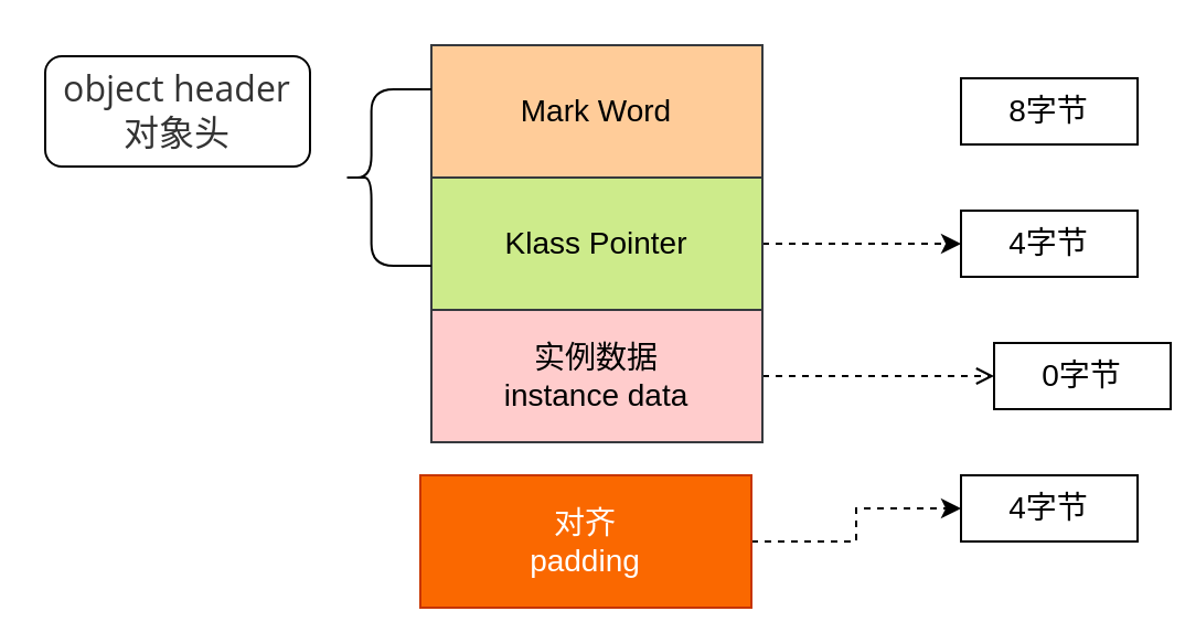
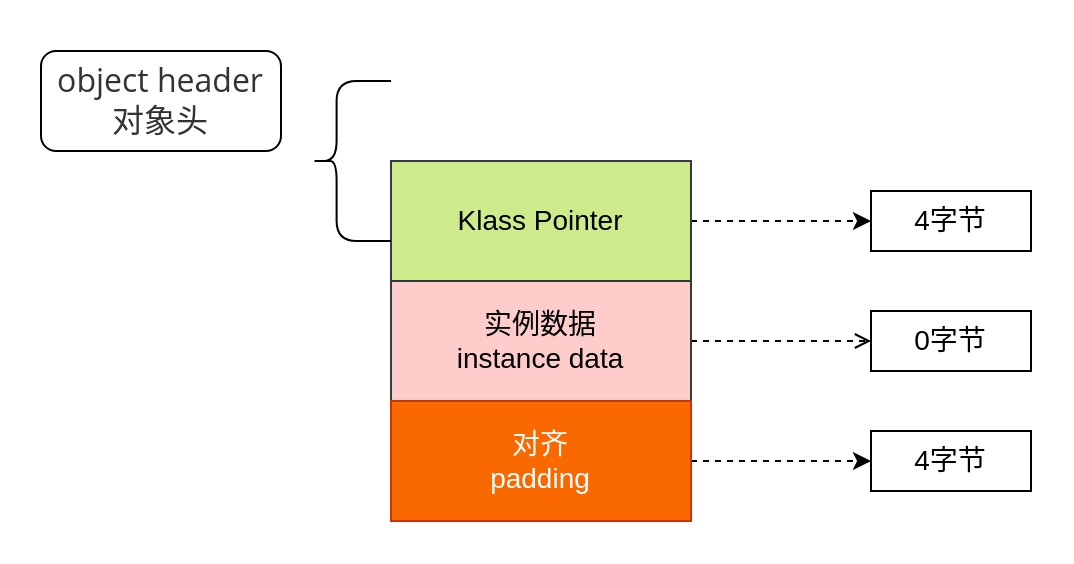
- <mxCell id="2" value="Mark Word" style="rounded=0;whiteSpace=wrap;html=1;fontSize=14;fillColor=#ffcc99;strokeColor=#36393d;" parent="1" vertex="1"><mxGeometry x="195" y="20" width="150" height="60" as="geometry" /></mxCell>
- <mxCell id="9" value="8字节" style="rounded=0;whiteSpace=wrap;html=1;fillColor=none;comic=0;fontSize=14;" parent="1" vertex="1"><mxGeometry x="435" y="35" width="80" height="30" as="geometry" /></mxCell>
- <mxCell id="11" value="0字节" style="rounded=0;whiteSpace=wrap;html=1;fillColor=none;comic=0;fontSize=14;" parent="1" vertex="1"><mxGeometry x="450" y="155" width="80" height="30" as="geometry" /></mxCell>
+ <mxCell id="11" value="0字节" style="rounded=0;whiteSpace=wrap;html=1;fillColor=none;comic=0;fontSize=14;" parent="1" vertex="1"><mxGeometry x="435" y="155" width="80" height="30" as="geometry" /></mxCell>
- <mxCell id="8" value="对齐&lt;br style=&quot;font-size: 14px&quot;&gt;padding" style="rounded=0;whiteSpace=wrap;html=1;fontSize=14;fillColor=#fa6800;strokeColor=#C73500;fontColor=#ffffff;" parent="1" vertex="1"><mxGeometry x="190" y="215" width="150" height="60" as="geometry" /></mxCell>
+ <mxCell id="8" value="对齐&lt;br style=&quot;font-size: 14px&quot;&gt;padding" style="rounded=0;whiteSpace=wrap;html=1;fontSize=14;fillColor=#fa6800;strokeColor=#C73500;fontColor=#ffffff;" parent="1" vertex="1"><mxGeometry x="195" y="200" width="150" height="60" as="geometry" /></mxCell>
